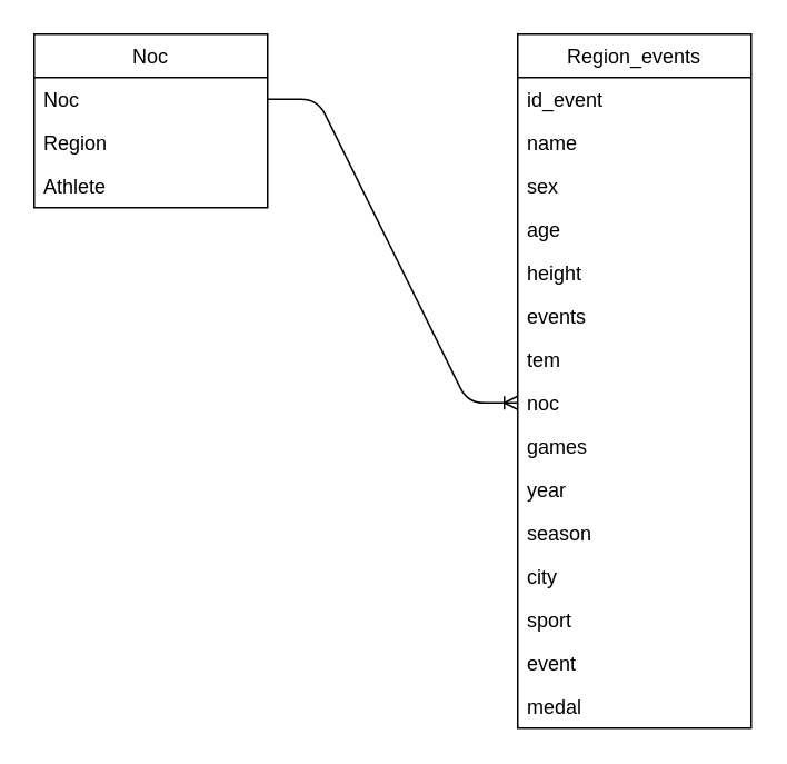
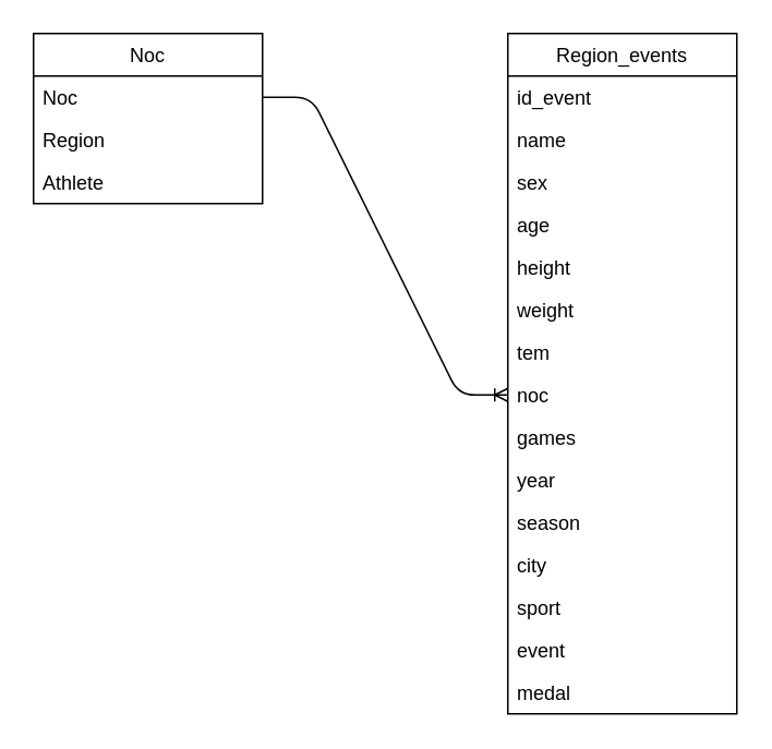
- <mxCell id="12" value="events" style="text;strokeColor=none;fillColor=none;align=left;verticalAlign=top;spacingLeft=4;spacingRight=4;overflow=hidden;rotatable=0;points=[[0,0.5],[1,0.5]];portConstraint=eastwest;" vertex="1" parent="6"><mxGeometry y="156" width="140" height="26" as="geometry" /></mxCell>
+ <mxCell id="12" value="weight" style="text;strokeColor=none;fillColor=none;align=left;verticalAlign=top;spacingLeft=4;spacingRight=4;overflow=hidden;rotatable=0;points=[[0,0.5],[1,0.5]];portConstraint=eastwest;" vertex="1" parent="6"><mxGeometry y="156" width="140" height="26" as="geometry" /></mxCell>
